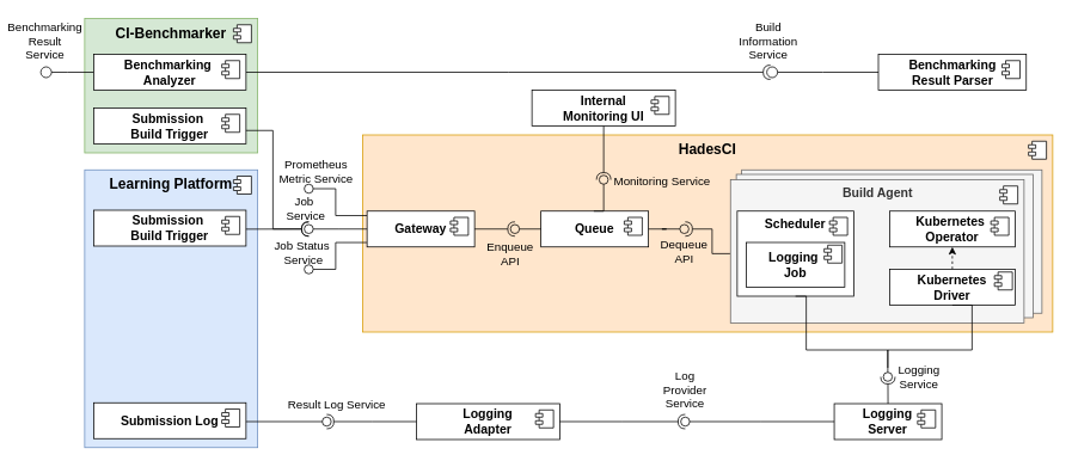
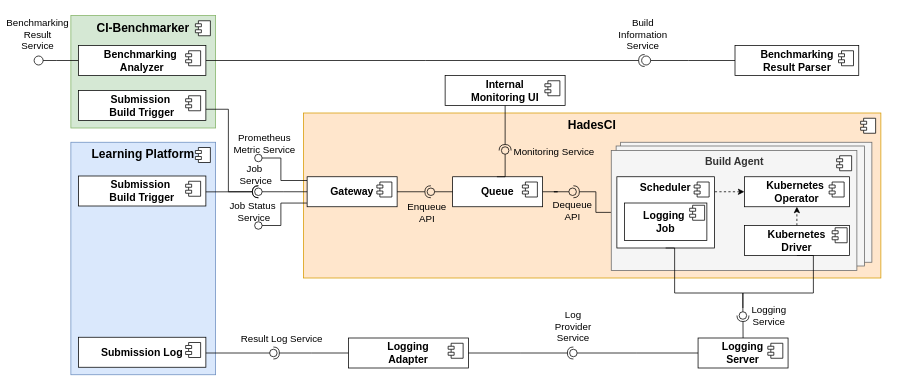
+ <mxCell id="30" value="" style="endArrow=none;dashed=1;endFill=0;endSize=12;html=1;rounded=0;exitX=0;exitY=0.5;exitDx=0;exitDy=0;edgeStyle=orthogonalEdgeStyle;startArrow=classic;startFill=1;" parent="1" source="22" target="20" edge="1"><mxGeometry width="160" relative="1" as="geometry"><mxPoint x="892" y="270" as="sourcePoint" /><mxPoint x="732" y="270" as="targetPoint" /><Array as="points"><mxPoint x="962" y="255" /><mxPoint x="962" y="255" /></Array></mxGeometry></mxCell>
